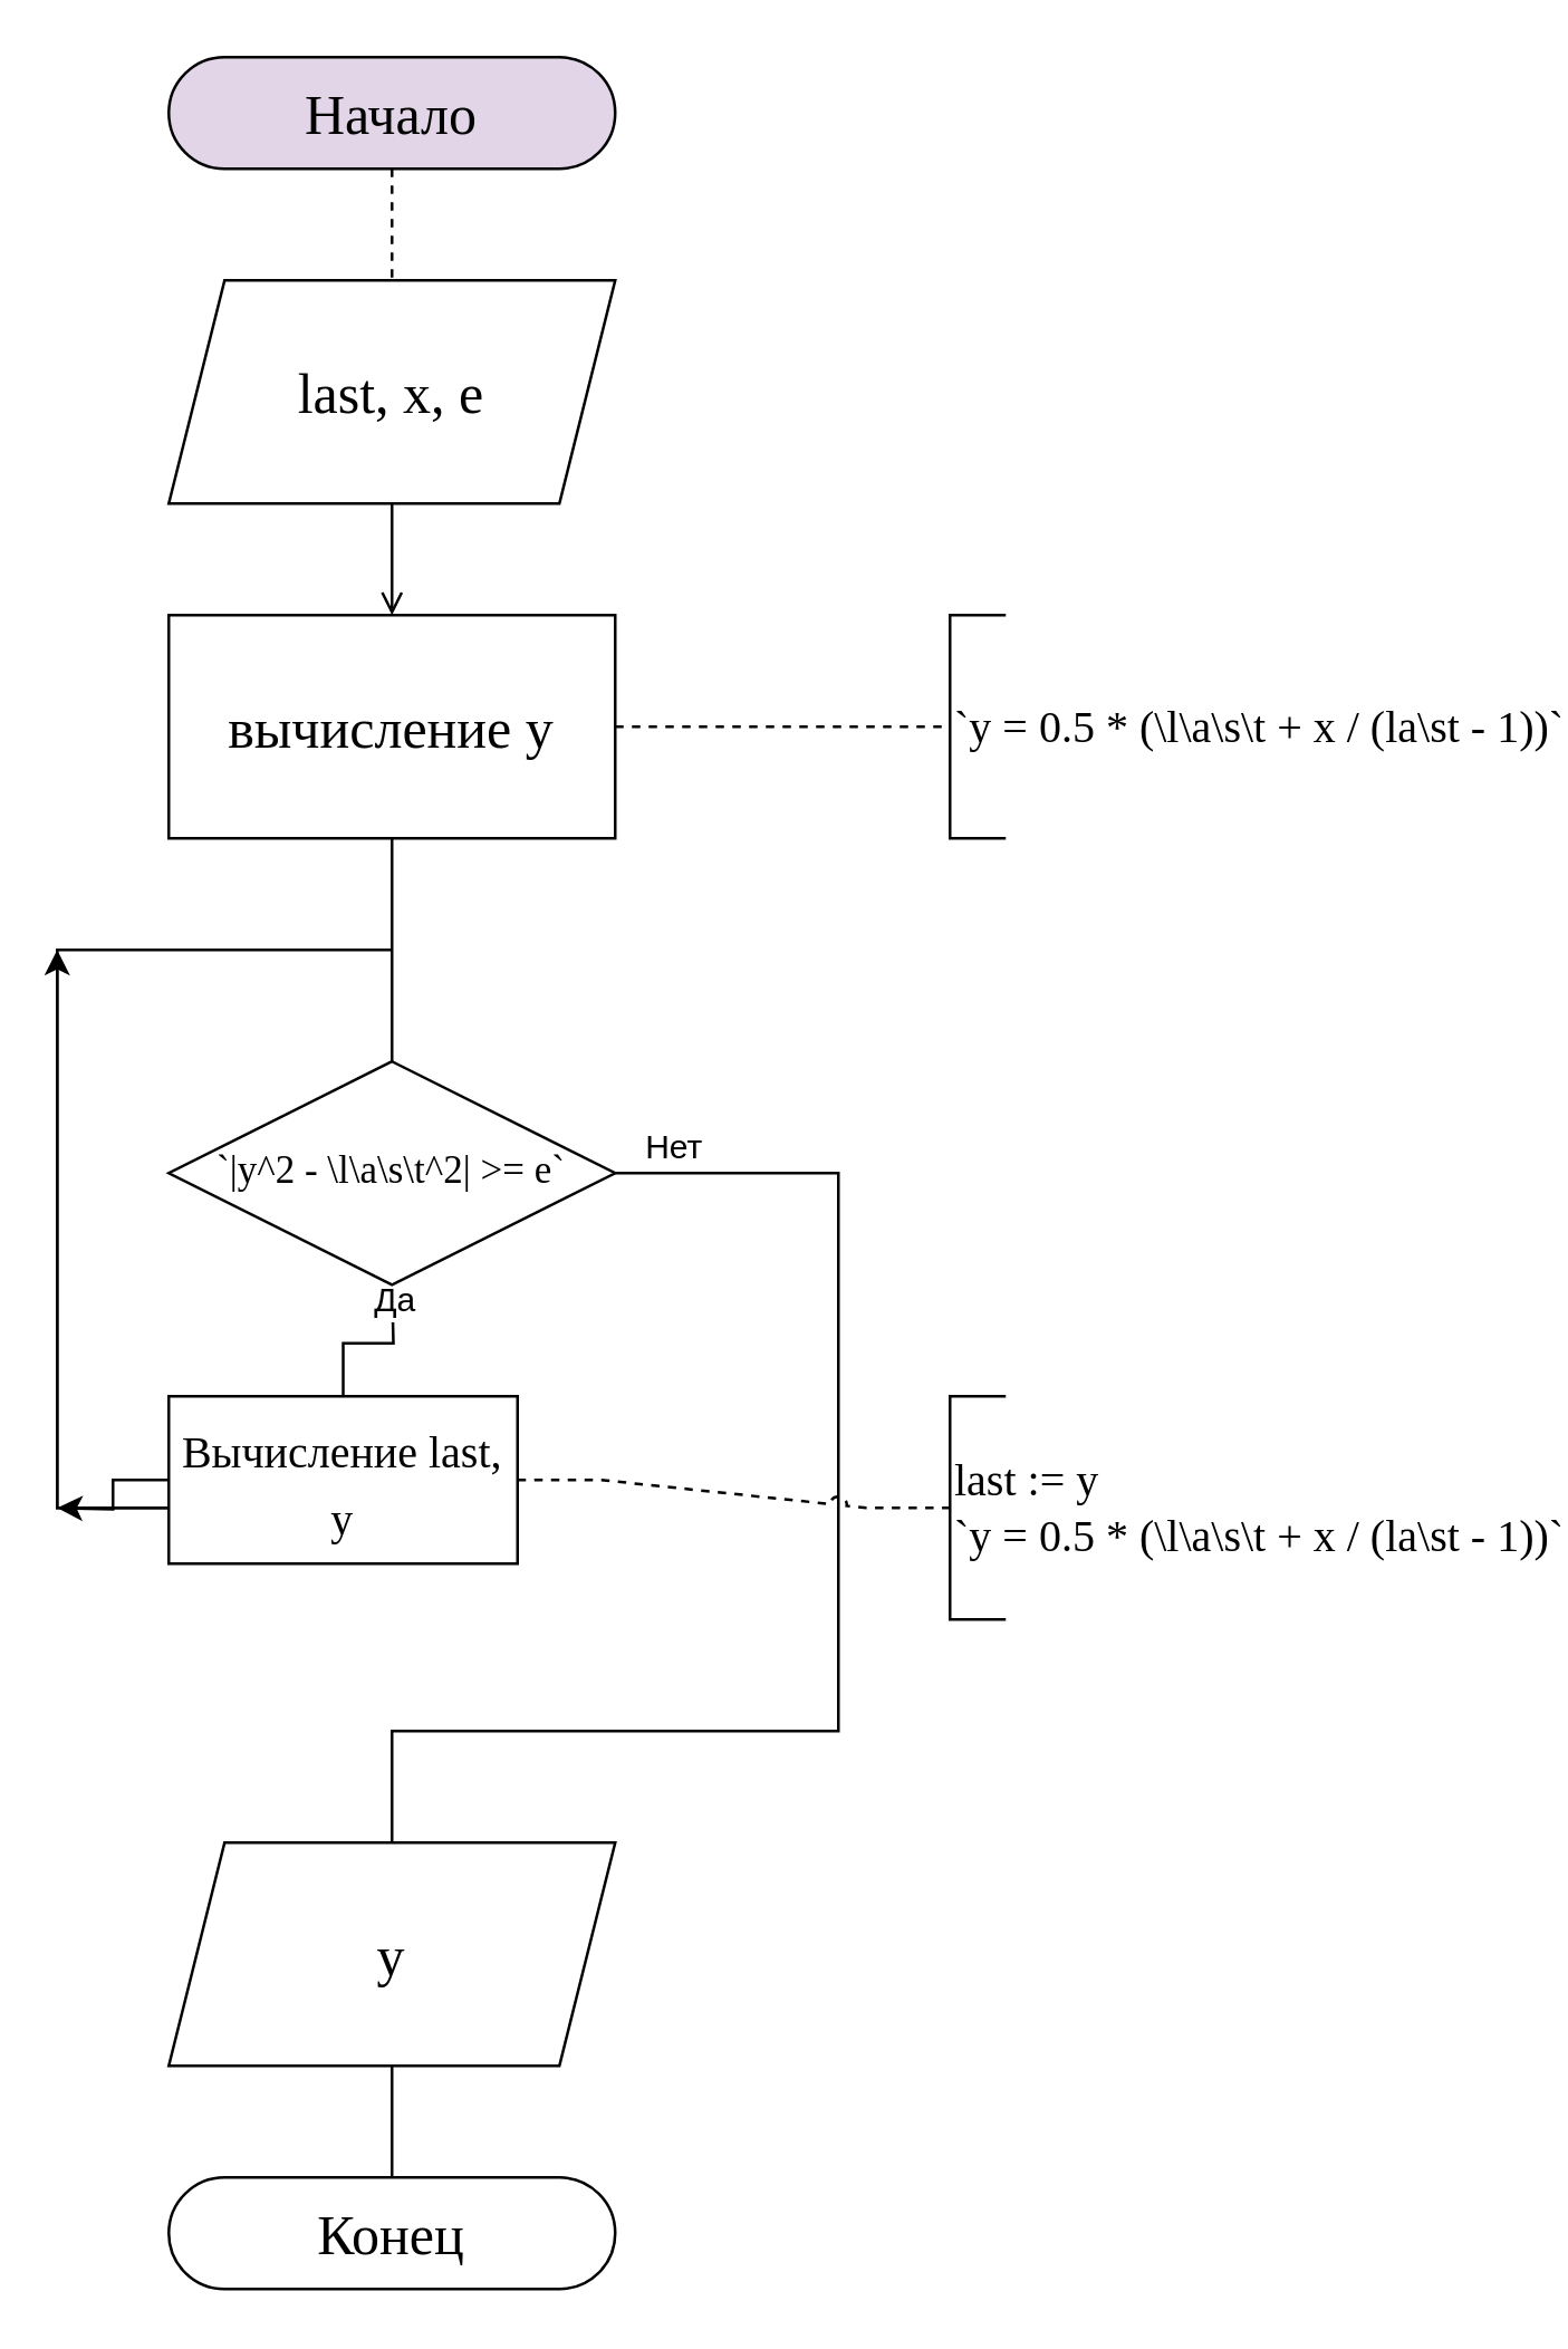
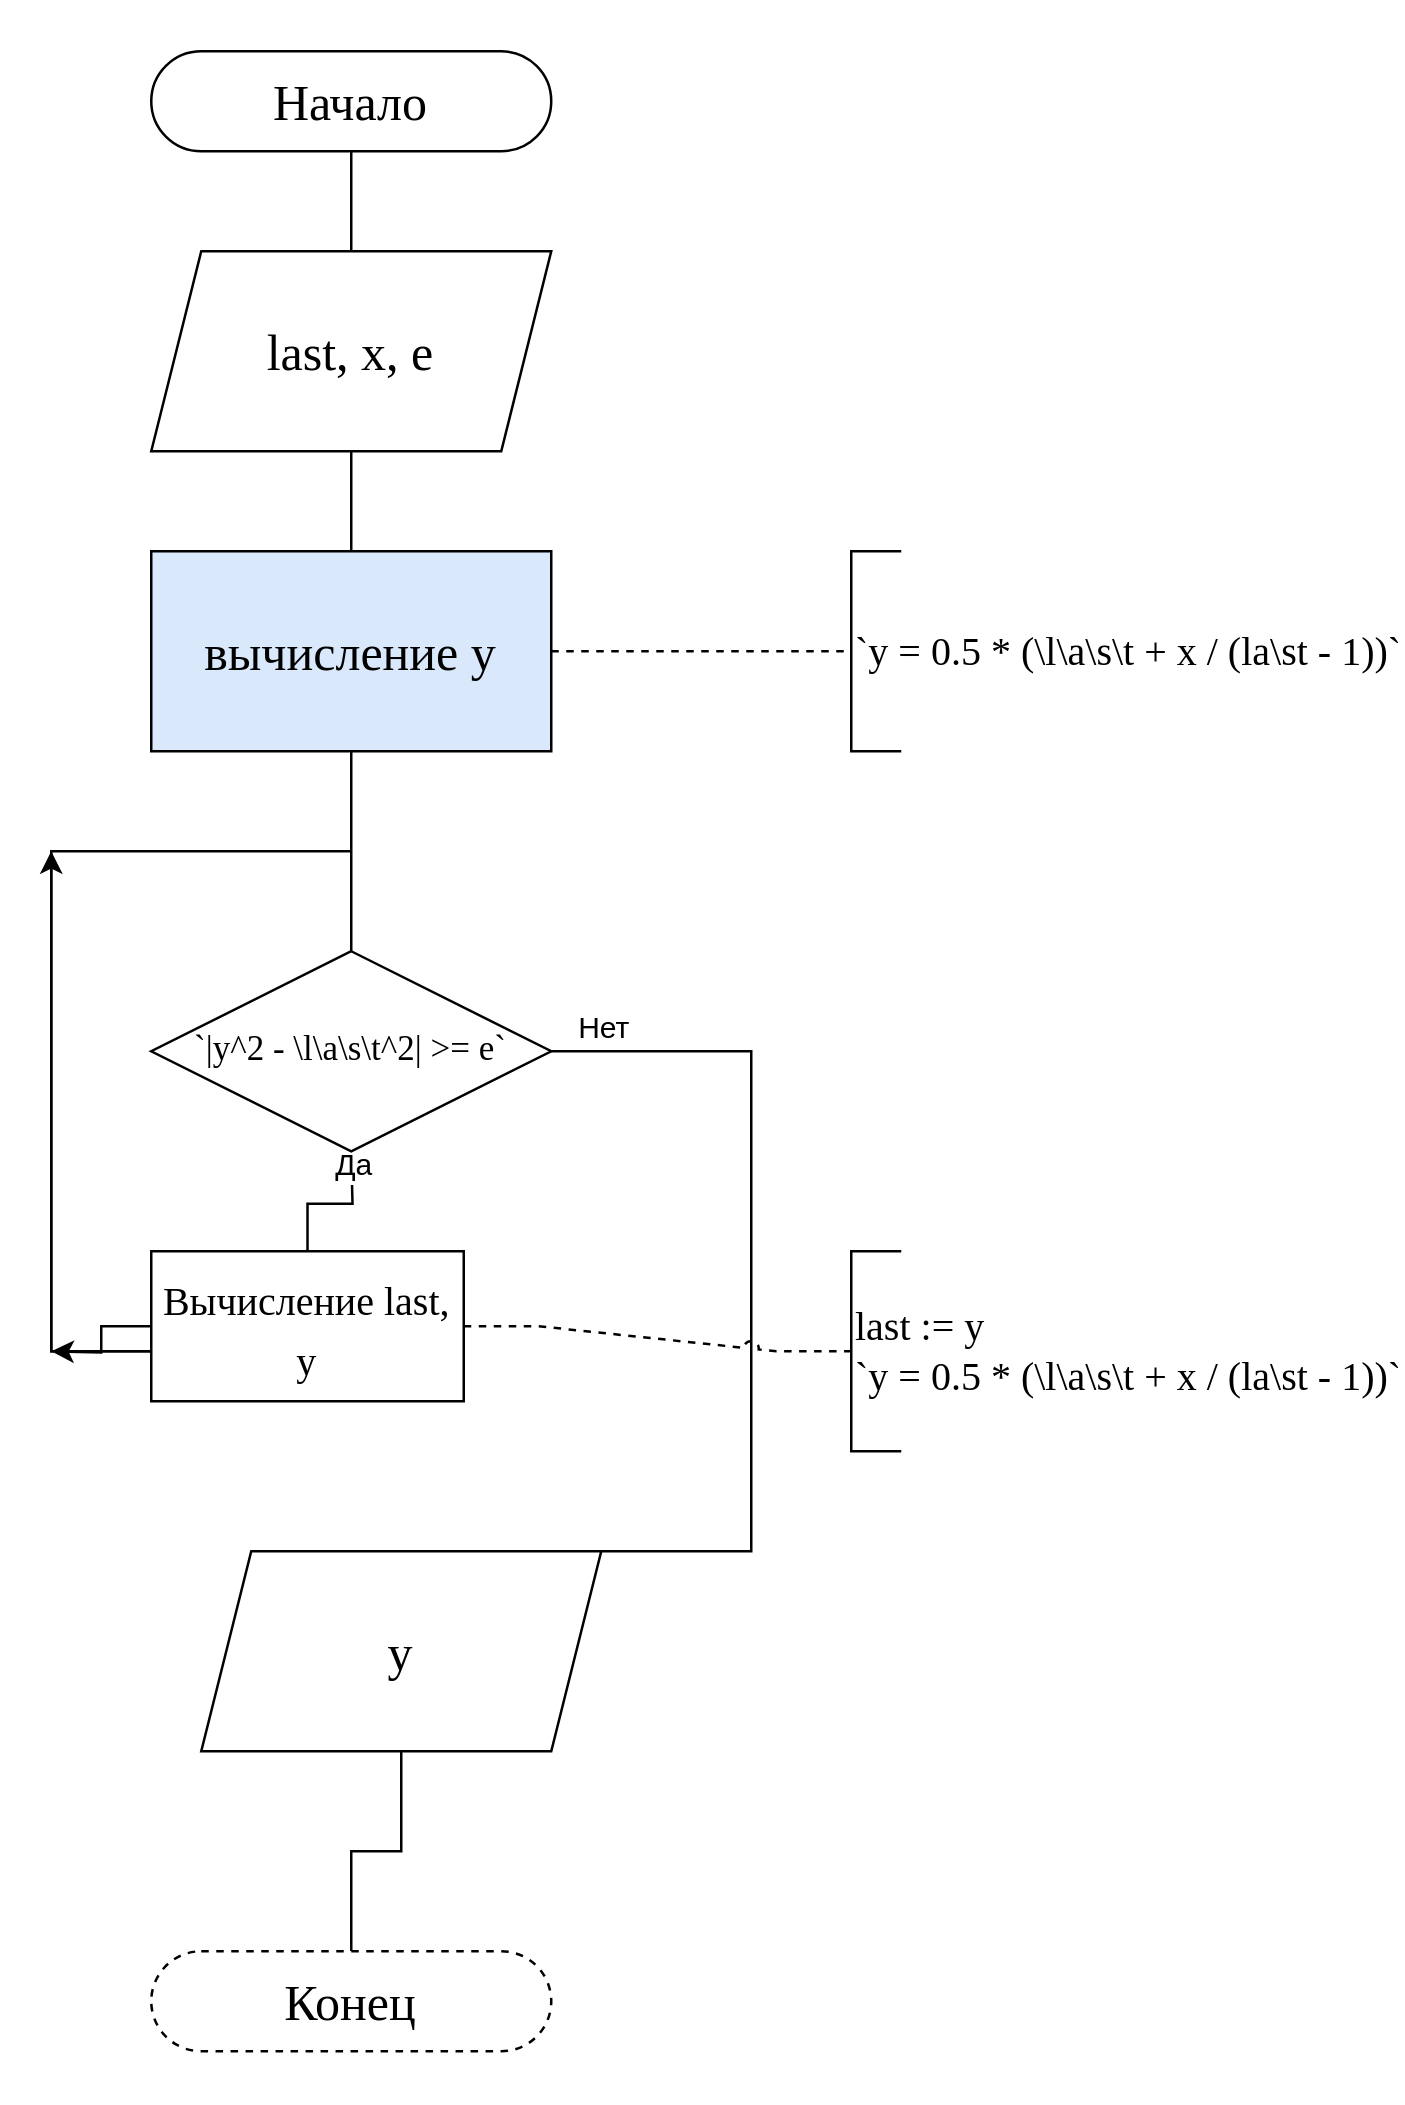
- <mxCell id="3" value="Начало" style="rounded=1;whiteSpace=wrap;html=1;arcSize=50;fontFamily=Times New Roman;fontStyle=0;fontSize=20;fillColor=#e1d5e7;" parent="1" vertex="1"><mxGeometry x="60" y="20" width="160" height="40" as="geometry" /></mxCell>
+ <mxCell id="3" value="Начало" style="rounded=1;whiteSpace=wrap;html=1;arcSize=50;fontFamily=Times New Roman;fontStyle=0;fontSize=20;" parent="1" vertex="1"><mxGeometry x="60" y="20" width="160" height="40" as="geometry" /></mxCell>
- <mxCell id="2" style="edgeStyle=orthogonalEdgeStyle;rounded=0;orthogonalLoop=1;jettySize=auto;html=1;exitX=0.5;exitY=1;exitDx=0;exitDy=0;entryX=0.5;entryY=0;entryDx=0;entryDy=0;endArrow=none;endFill=0;fontFamily=Times New Roman;fontStyle=0;fontSize=20;dashed=1;" parent="1" source="3" target="5" edge="1"><mxGeometry relative="1" as="geometry" /></mxCell>
+ <mxCell id="2" style="edgeStyle=orthogonalEdgeStyle;rounded=0;orthogonalLoop=1;jettySize=auto;html=1;exitX=0.5;exitY=1;exitDx=0;exitDy=0;entryX=0.5;entryY=0;entryDx=0;entryDy=0;endArrow=none;endFill=0;fontFamily=Times New Roman;fontStyle=0;fontSize=20;" parent="1" source="3" target="5" edge="1"><mxGeometry relative="1" as="geometry" /></mxCell>
- <mxCell id="4" style="edgeStyle=orthogonalEdgeStyle;rounded=0;orthogonalLoop=1;jettySize=auto;html=1;exitX=0.5;exitY=1;exitDx=0;exitDy=0;endArrow=open;endFill=0;fontFamily=Times New Roman;fontStyle=0;fontSize=20;" parent="1" source="5" target="8" edge="1"><mxGeometry relative="1" as="geometry" /></mxCell>
+ <mxCell id="4" style="edgeStyle=orthogonalEdgeStyle;rounded=0;orthogonalLoop=1;jettySize=auto;html=1;exitX=0.5;exitY=1;exitDx=0;exitDy=0;endArrow=none;endFill=0;fontFamily=Times New Roman;fontStyle=0;fontSize=20;" parent="1" source="5" target="8" edge="1"><mxGeometry relative="1" as="geometry" /></mxCell>
- <mxCell id="8" value="вычисление y" style="rounded=0;whiteSpace=wrap;html=1;fontFamily=Times New Roman;fontStyle=0;fontSize=20;" parent="1" vertex="1"><mxGeometry x="60" y="220" width="160" height="80" as="geometry" /></mxCell>
+ <mxCell id="8" value="вычисление y" style="rounded=0;whiteSpace=wrap;html=1;fontFamily=Times New Roman;fontStyle=0;fontSize=20;fillColor=#dae8fc;" parent="1" vertex="1"><mxGeometry x="60" y="220" width="160" height="80" as="geometry" /></mxCell>
- <mxCell id="19" value="y" style="shape=parallelogram;perimeter=parallelogramPerimeter;whiteSpace=wrap;html=1;fixedSize=1;fontFamily=Times New Roman;fontStyle=0;fontSize=20;" parent="1" vertex="1"><mxGeometry x="60" y="660" width="160" height="80" as="geometry" /></mxCell>
+ <mxCell id="19" value="y" style="shape=parallelogram;perimeter=parallelogramPerimeter;whiteSpace=wrap;html=1;fixedSize=1;fontFamily=Times New Roman;fontStyle=0;fontSize=20;" parent="1" vertex="1"><mxGeometry x="80" y="620" width="160" height="80" as="geometry" /></mxCell>
- <mxCell id="20" value="Конец" style="rounded=1;whiteSpace=wrap;html=1;arcSize=50;fontFamily=Times New Roman;fontStyle=0;fontSize=20;" parent="1" vertex="1"><mxGeometry x="60" y="780" width="160" height="40" as="geometry" /></mxCell>
+ <mxCell id="20" value="Конец" style="rounded=1;whiteSpace=wrap;html=1;arcSize=50;fontFamily=Times New Roman;fontStyle=0;fontSize=20;dashed=1;" parent="1" vertex="1"><mxGeometry x="60" y="780" width="160" height="40" as="geometry" /></mxCell>
